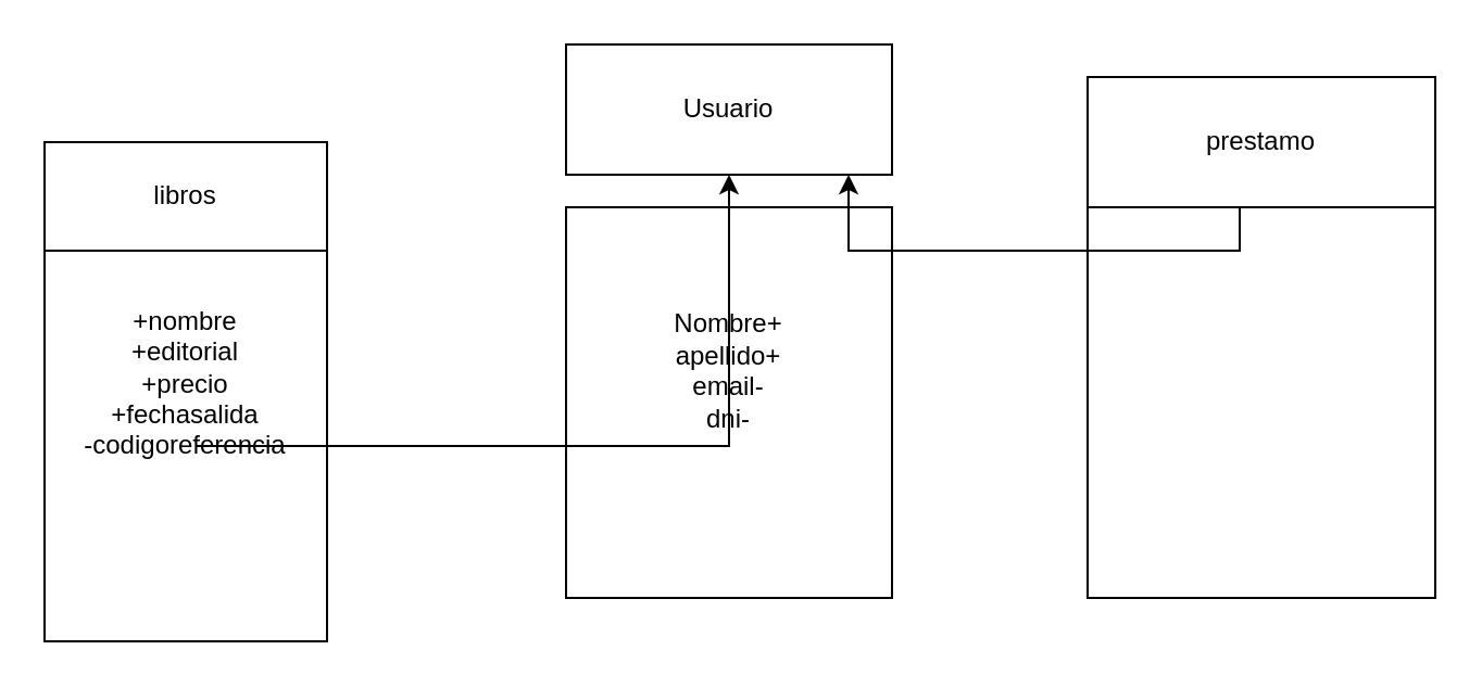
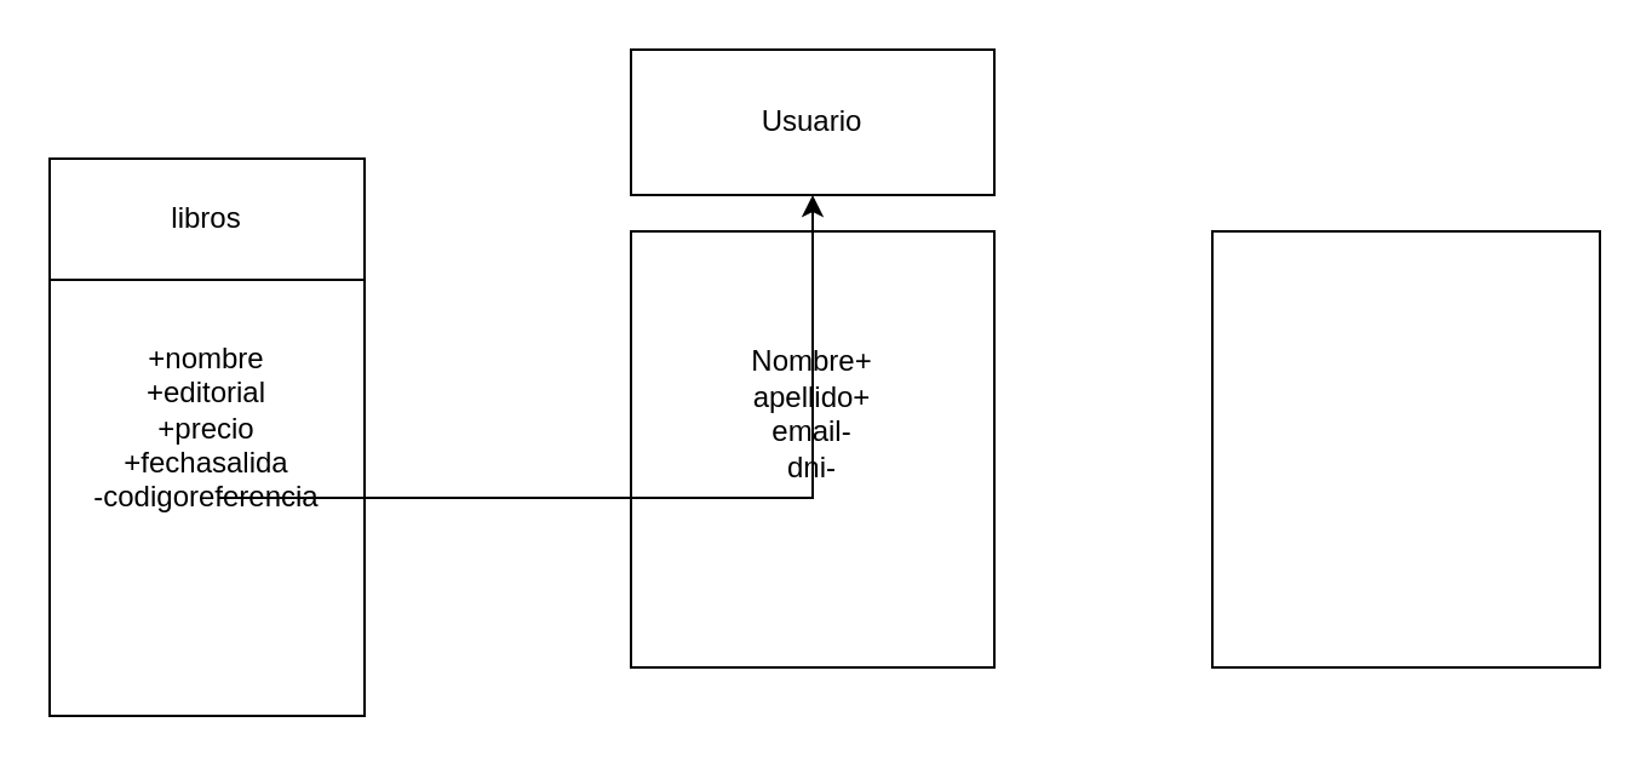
- <mxCell id="7" value="prestamo" style="rounded=0;whiteSpace=wrap;html=1;" vertex="1" parent="1"><mxGeometry x="500" y="35" width="160" height="60" as="geometry" /></mxCell>
- <mxCell id="8" style="edgeStyle=orthogonalEdgeStyle;rounded=0;orthogonalLoop=1;jettySize=auto;html=1;exitX=0.25;exitY=1;exitDx=0;exitDy=0;" edge="1" parent="1" source="7" target="5"><mxGeometry relative="1" as="geometry"><Array as="points"><mxPoint x="570" y="95" /><mxPoint x="570" y="115" /><mxPoint x="390" y="115" /></Array></mxGeometry></mxCell>
